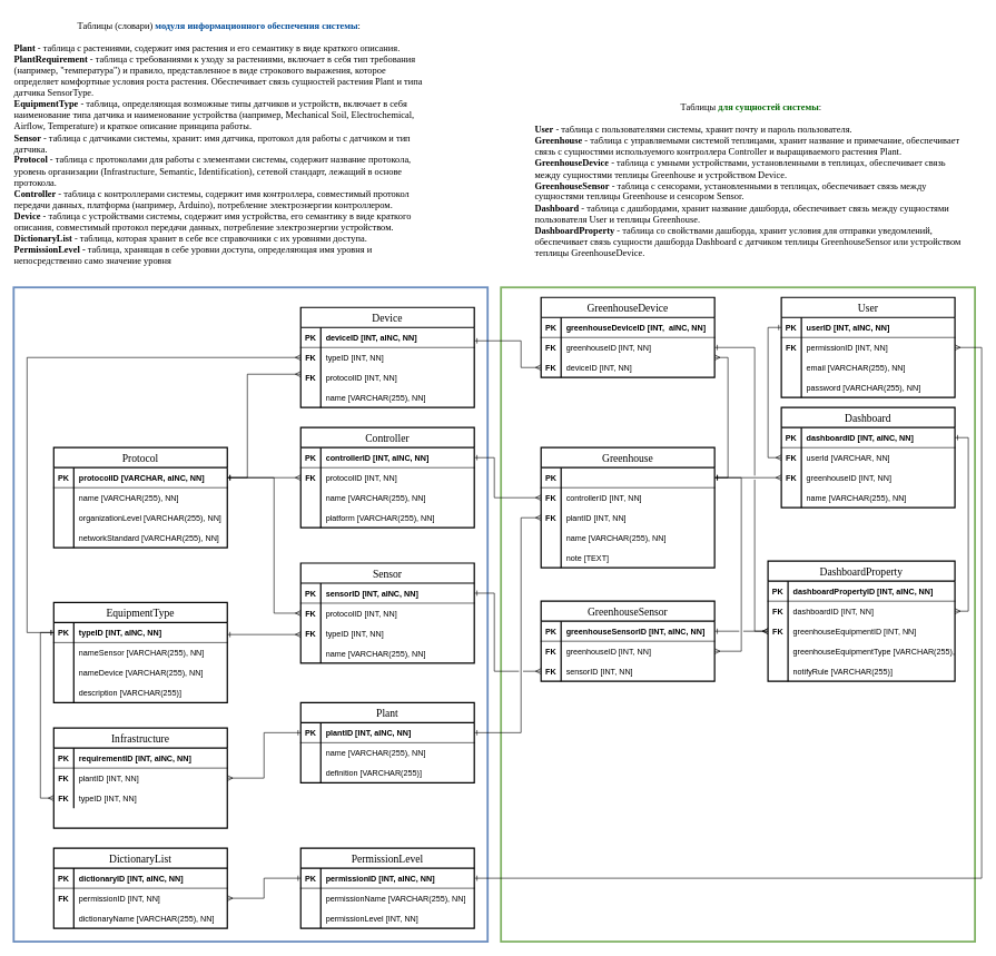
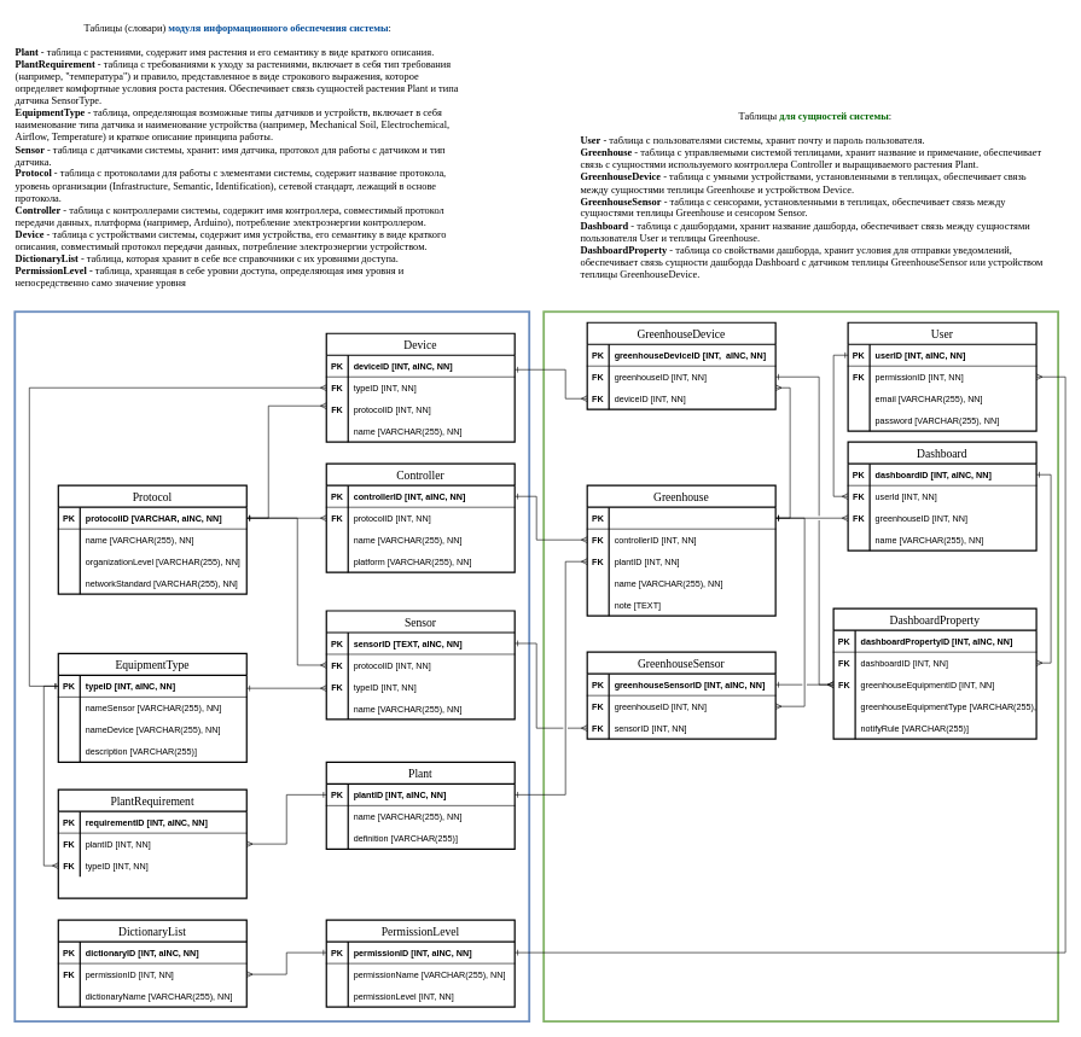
- <mxCell id="156" value="userId [VARCHAR, NN]" style="shape=partialRectangle;connectable=0;fillColor=none;top=0;left=0;bottom=0;right=0;align=left;spacingLeft=6;overflow=hidden;fontStyle=0" vertex="1" parent="154"><mxGeometry x="30" width="230" height="30" as="geometry"><mxRectangle width="230" height="30" as="alternateBounds" /></mxGeometry></mxCell>
+ <mxCell id="156" value="userId [INT, NN]" style="shape=partialRectangle;connectable=0;fillColor=none;top=0;left=0;bottom=0;right=0;align=left;spacingLeft=6;overflow=hidden;fontStyle=0" vertex="1" parent="154"><mxGeometry x="30" width="230" height="30" as="geometry"><mxRectangle width="230" height="30" as="alternateBounds" /></mxGeometry></mxCell>
- <mxCell id="18" value="sensorID [INT, aINC, NN]" style="shape=partialRectangle;connectable=0;fillColor=none;top=0;left=0;bottom=0;right=0;align=left;spacingLeft=6;fontStyle=1;overflow=hidden;" vertex="1" parent="16"><mxGeometry x="30" width="230" height="30" as="geometry"><mxRectangle width="230" height="30" as="alternateBounds" /></mxGeometry></mxCell>
+ <mxCell id="18" value="sensorID [TEXT, aINC, NN]" style="shape=partialRectangle;connectable=0;fillColor=none;top=0;left=0;bottom=0;right=0;align=left;spacingLeft=6;fontStyle=1;overflow=hidden;" vertex="1" parent="16"><mxGeometry x="30" width="230" height="30" as="geometry"><mxRectangle width="230" height="30" as="alternateBounds" /></mxGeometry></mxCell>
- <mxCell id="138" value="Infrastructure" style="shape=table;startSize=30;container=1;collapsible=1;childLayout=tableLayout;fixedRows=1;rowLines=0;fontStyle=0;align=center;resizeLast=1;strokeWidth=2;fontFamily=Lucida Console;fontSize=16;" vertex="1" parent="1"><mxGeometry x="80" y="1090" width="260" height="150" as="geometry" /></mxCell>
+ <mxCell id="138" value="PlantRequirement" style="shape=table;startSize=30;container=1;collapsible=1;childLayout=tableLayout;fixedRows=1;rowLines=0;fontStyle=0;align=center;resizeLast=1;strokeWidth=2;fontFamily=Lucida Console;fontSize=16;" vertex="1" parent="1"><mxGeometry x="80" y="1090" width="260" height="150" as="geometry" /></mxCell>
